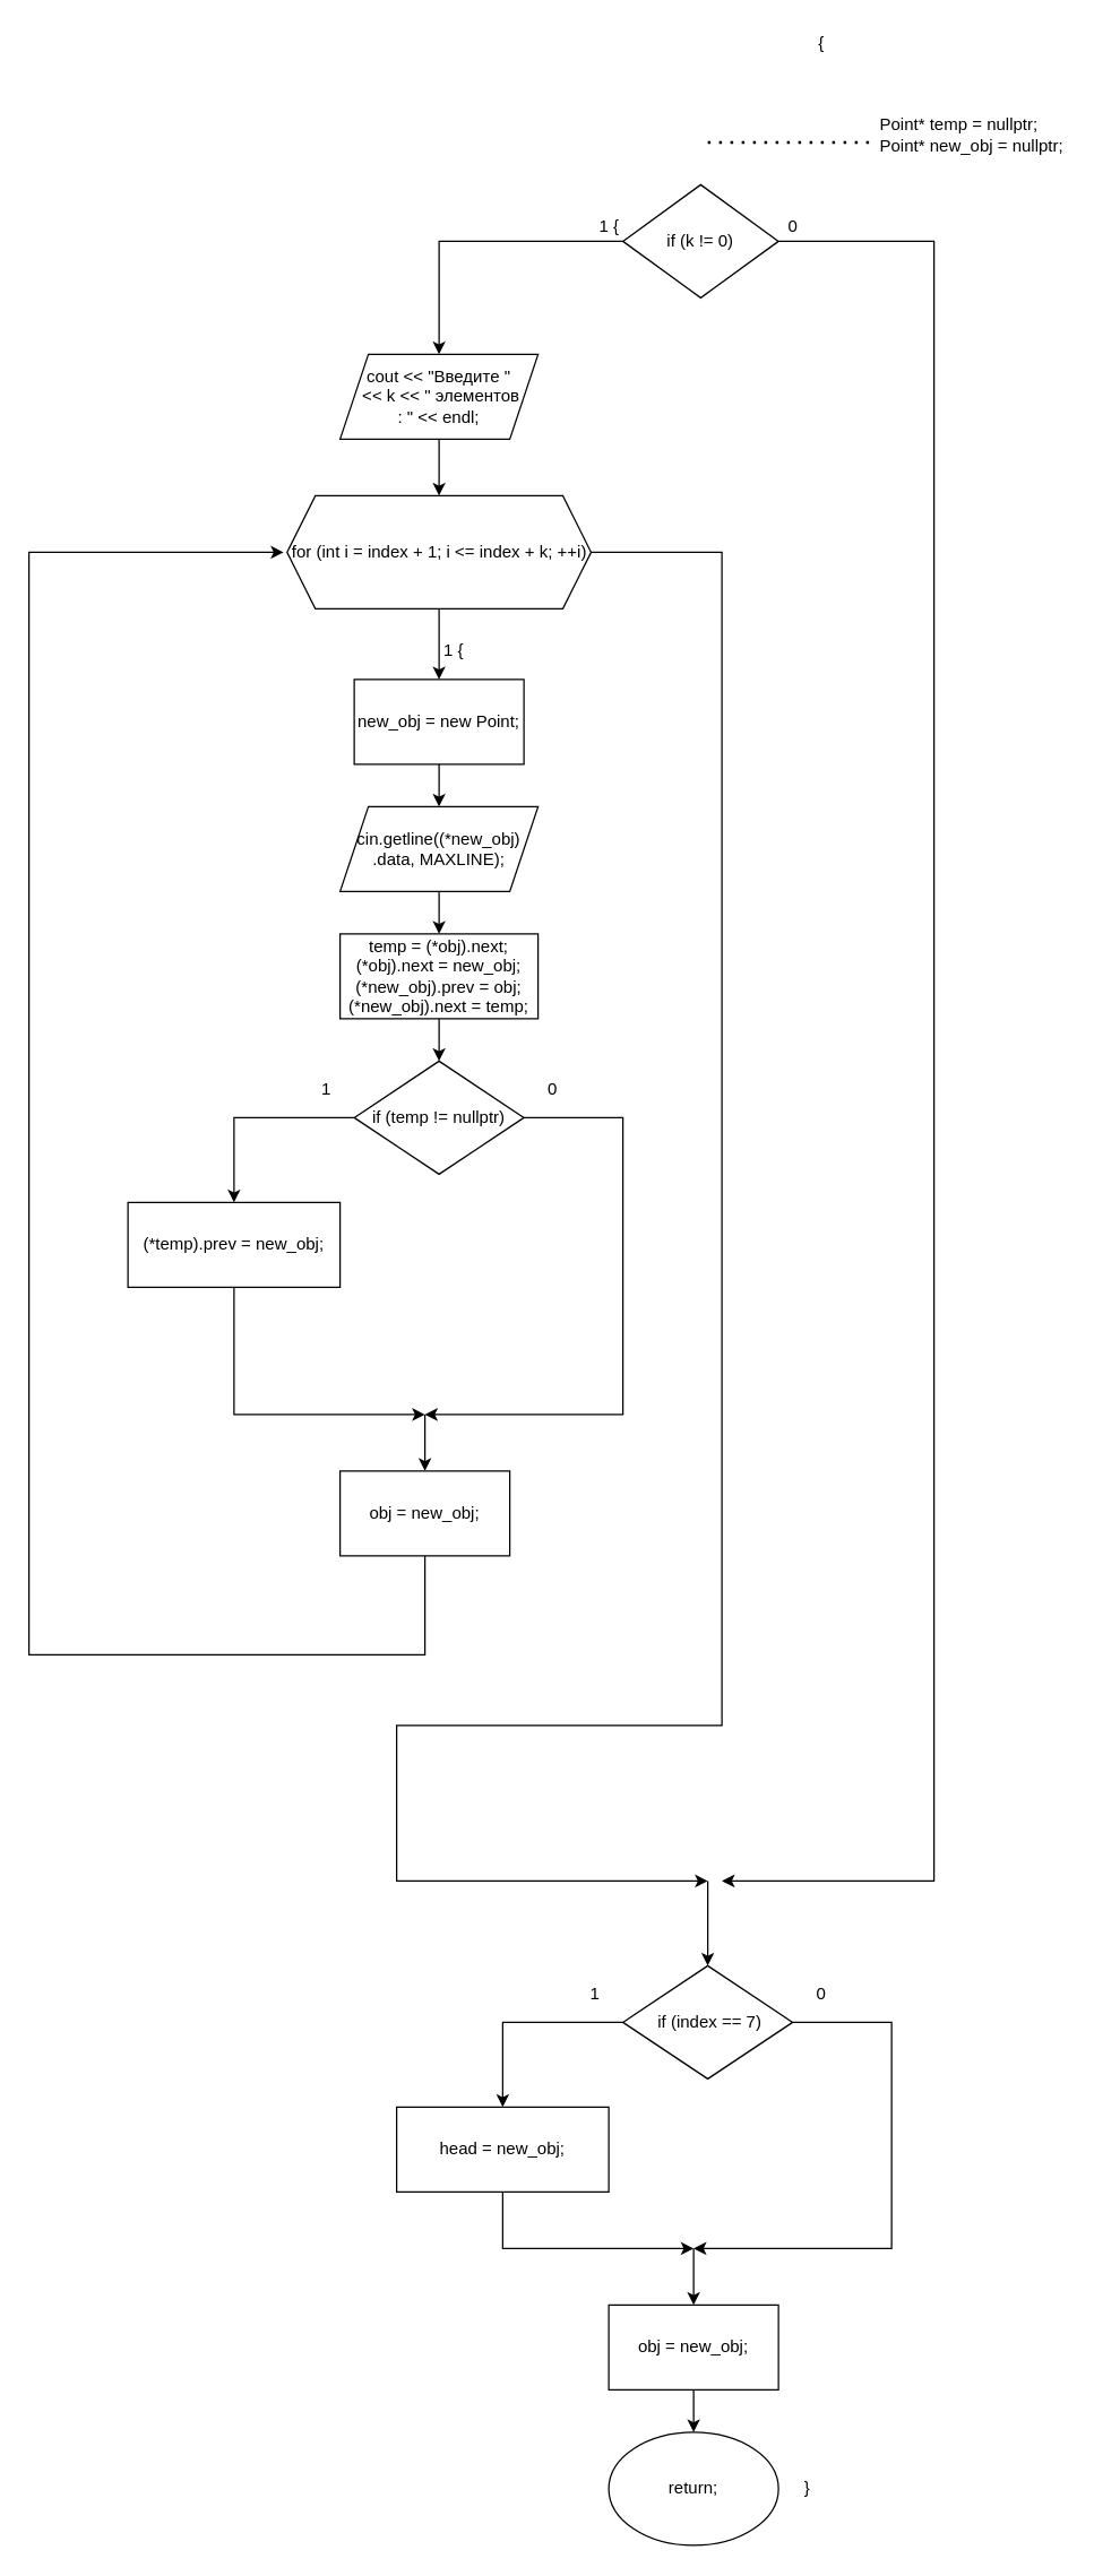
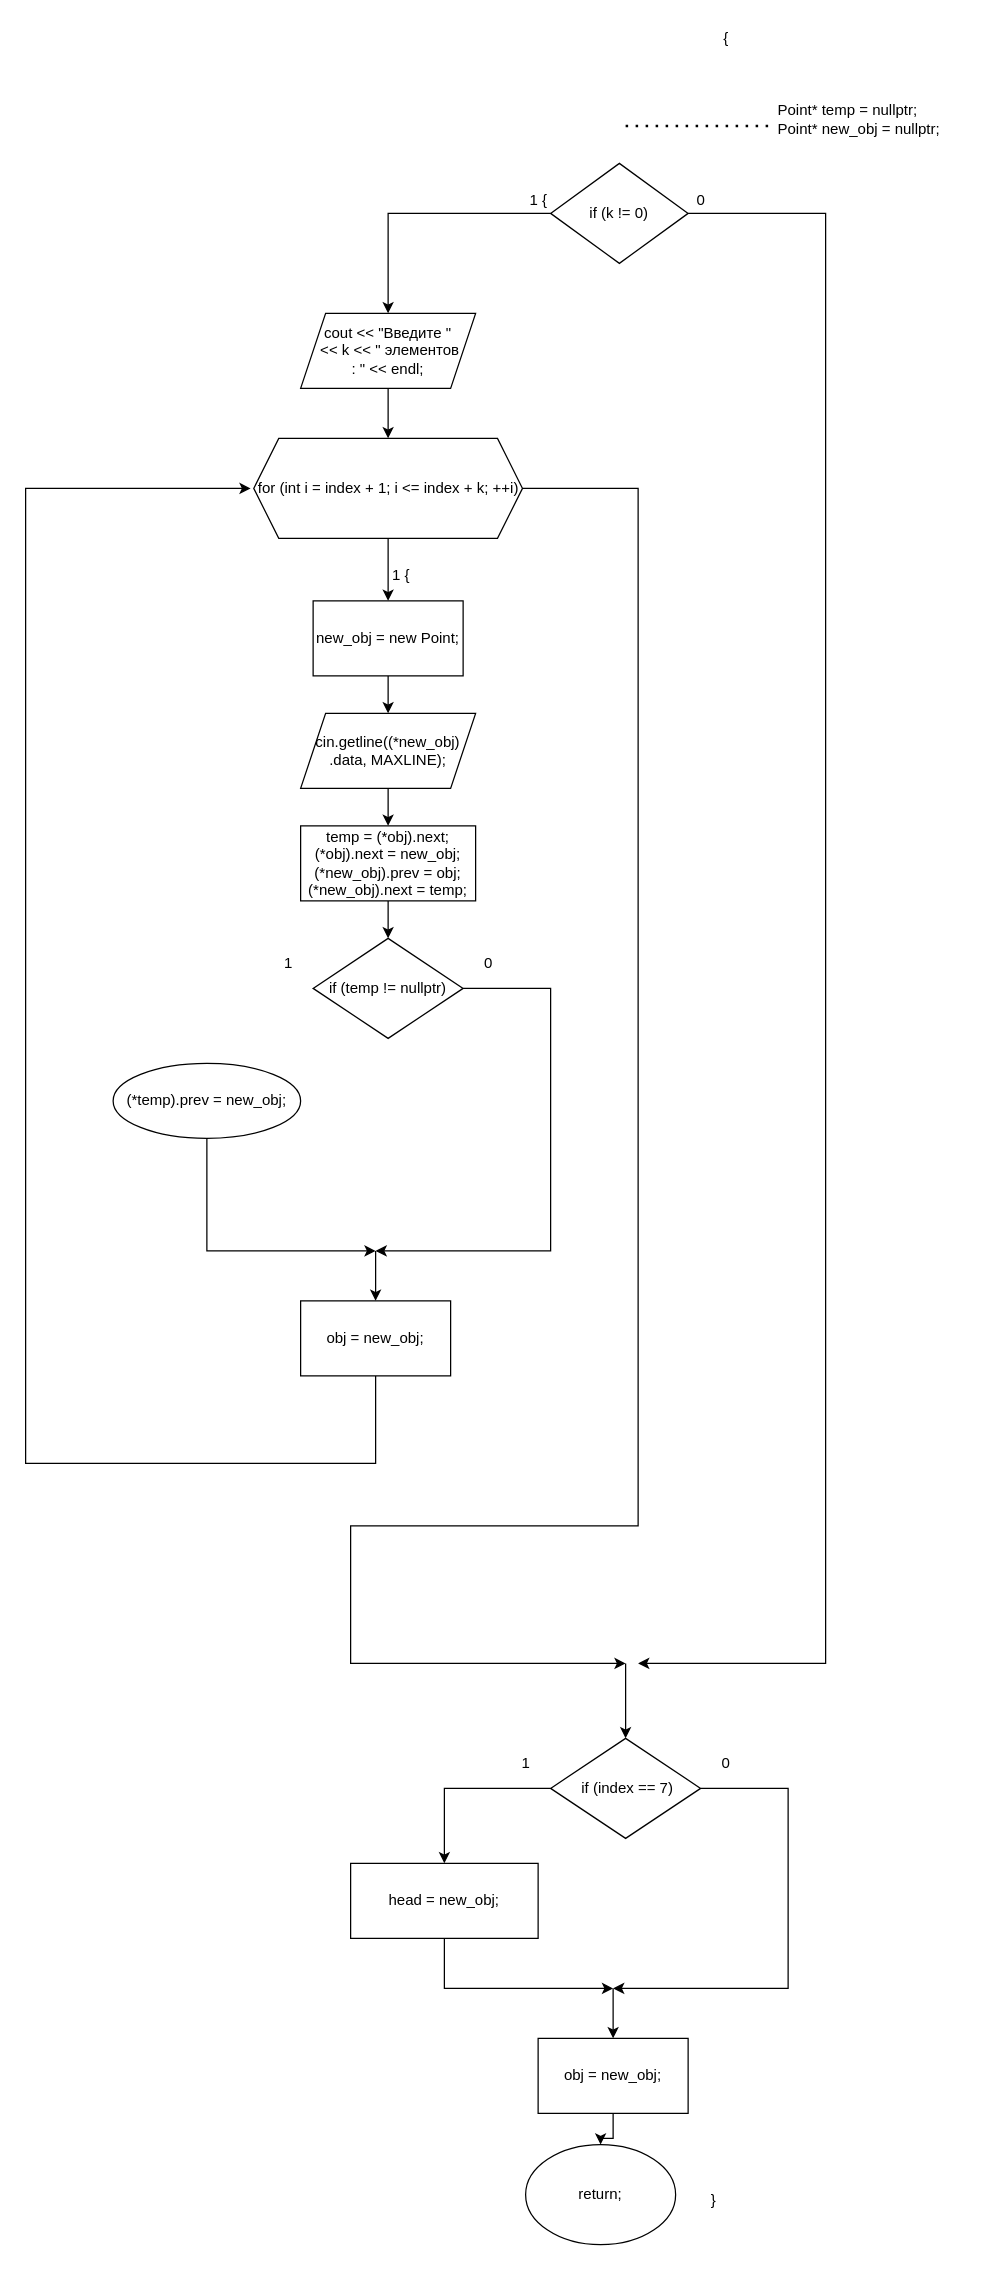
- <mxCell id="32" style="edgeStyle=orthogonalEdgeStyle;rounded=0;orthogonalLoop=1;jettySize=auto;html=1;" edge="1" parent="1" source="34" target="38"><mxGeometry relative="1" as="geometry"><mxPoint x="210" y="850" as="targetPoint" /></mxGeometry></mxCell>
- <mxCell id="38" value="(*temp).prev = new_obj;" style="rounded=0;whiteSpace=wrap;html=1;" vertex="1" parent="1"><mxGeometry x="90" y="850" width="150" height="60" as="geometry" /></mxCell>
+ <mxCell id="38" value="(*temp).prev = new_obj;" style="ellipse;whiteSpace=wrap;html=1;" vertex="1" parent="1"><mxGeometry x="90" y="850" width="150" height="60" as="geometry" /></mxCell>
- <mxCell id="43" value="return;" style="ellipse;whiteSpace=wrap;html=1;" vertex="1" parent="1"><mxGeometry x="430" y="1720" width="120" height="80" as="geometry" /></mxCell>
+ <mxCell id="43" value="return;" style="ellipse;whiteSpace=wrap;html=1;" vertex="1" parent="1"><mxGeometry x="420" y="1715" width="120" height="80" as="geometry" /></mxCell>
